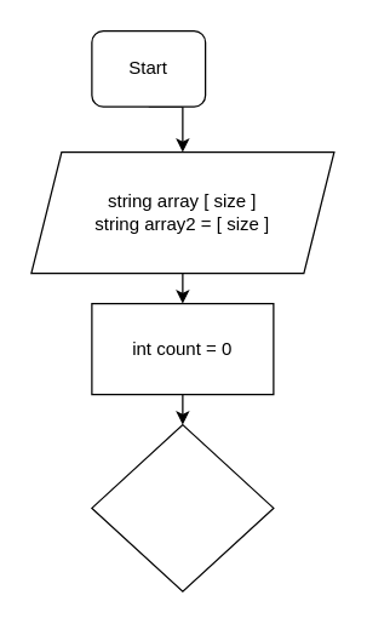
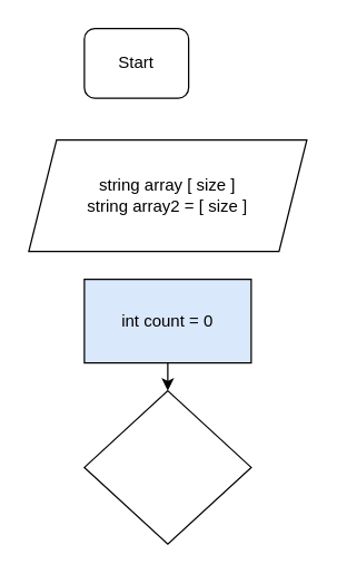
- <mxCell id="2" style="edgeStyle=orthogonalEdgeStyle;rounded=0;orthogonalLoop=1;jettySize=auto;html=1;exitX=0.5;exitY=1;exitDx=0;exitDy=0;entryX=0.5;entryY=0;entryDx=0;entryDy=0;" edge="1" parent="1" source="3" target="5"><mxGeometry relative="1" as="geometry" /></mxCell>
- <mxCell id="4" style="edgeStyle=orthogonalEdgeStyle;rounded=0;orthogonalLoop=1;jettySize=auto;html=1;exitX=0.5;exitY=1;exitDx=0;exitDy=0;entryX=0.5;entryY=0;entryDx=0;entryDy=0;" edge="1" parent="1" source="5" target="7"><mxGeometry relative="1" as="geometry" /></mxCell>
- <mxCell id="7" value="int count = 0" style="rounded=0;whiteSpace=wrap;html=1;" vertex="1" parent="1"><mxGeometry x="60" y="200" width="120" height="60" as="geometry" /></mxCell>
+ <mxCell id="7" value="int count = 0" style="rounded=0;whiteSpace=wrap;html=1;fillColor=#dae8fc;" vertex="1" parent="1"><mxGeometry x="60" y="200" width="120" height="60" as="geometry" /></mxCell>
